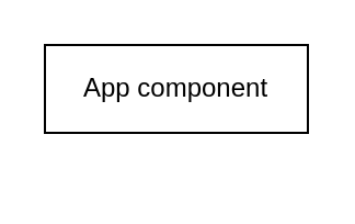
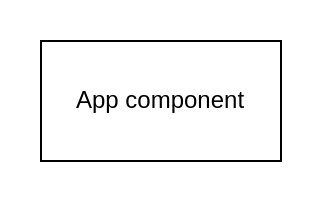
- <mxCell id="2" value="App component" style="rounded=0;whiteSpace=wrap;html=1;" parent="1" vertex="1"><mxGeometry x="20" y="20" width="120" height="40" as="geometry" /></mxCell>
+ <mxCell id="2" value="App component" style="rounded=0;whiteSpace=wrap;html=1;" parent="1" vertex="1"><mxGeometry x="20" y="20" width="120" height="60" as="geometry" /></mxCell>
